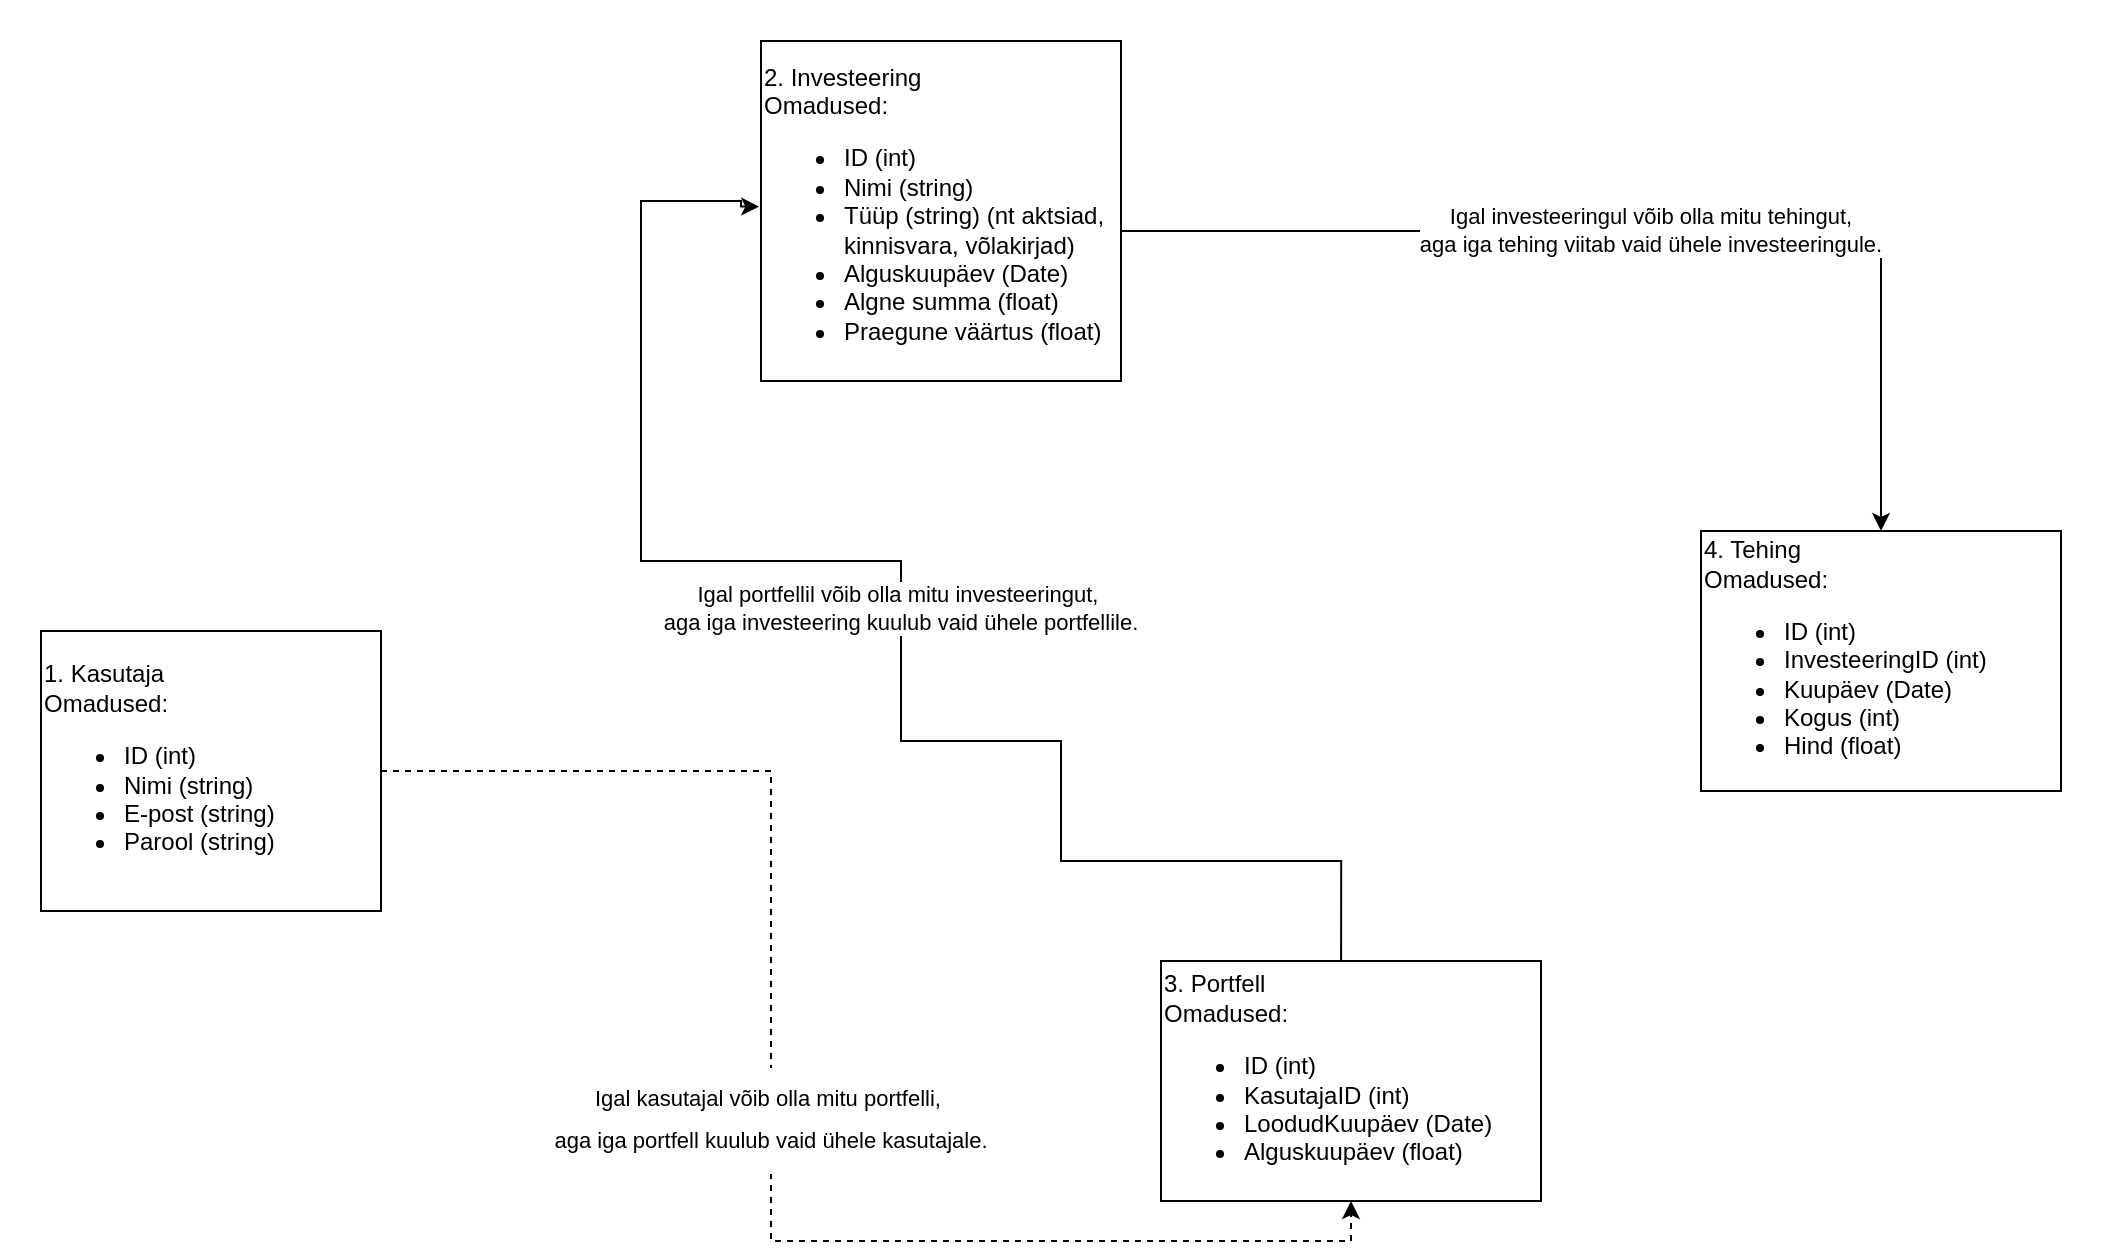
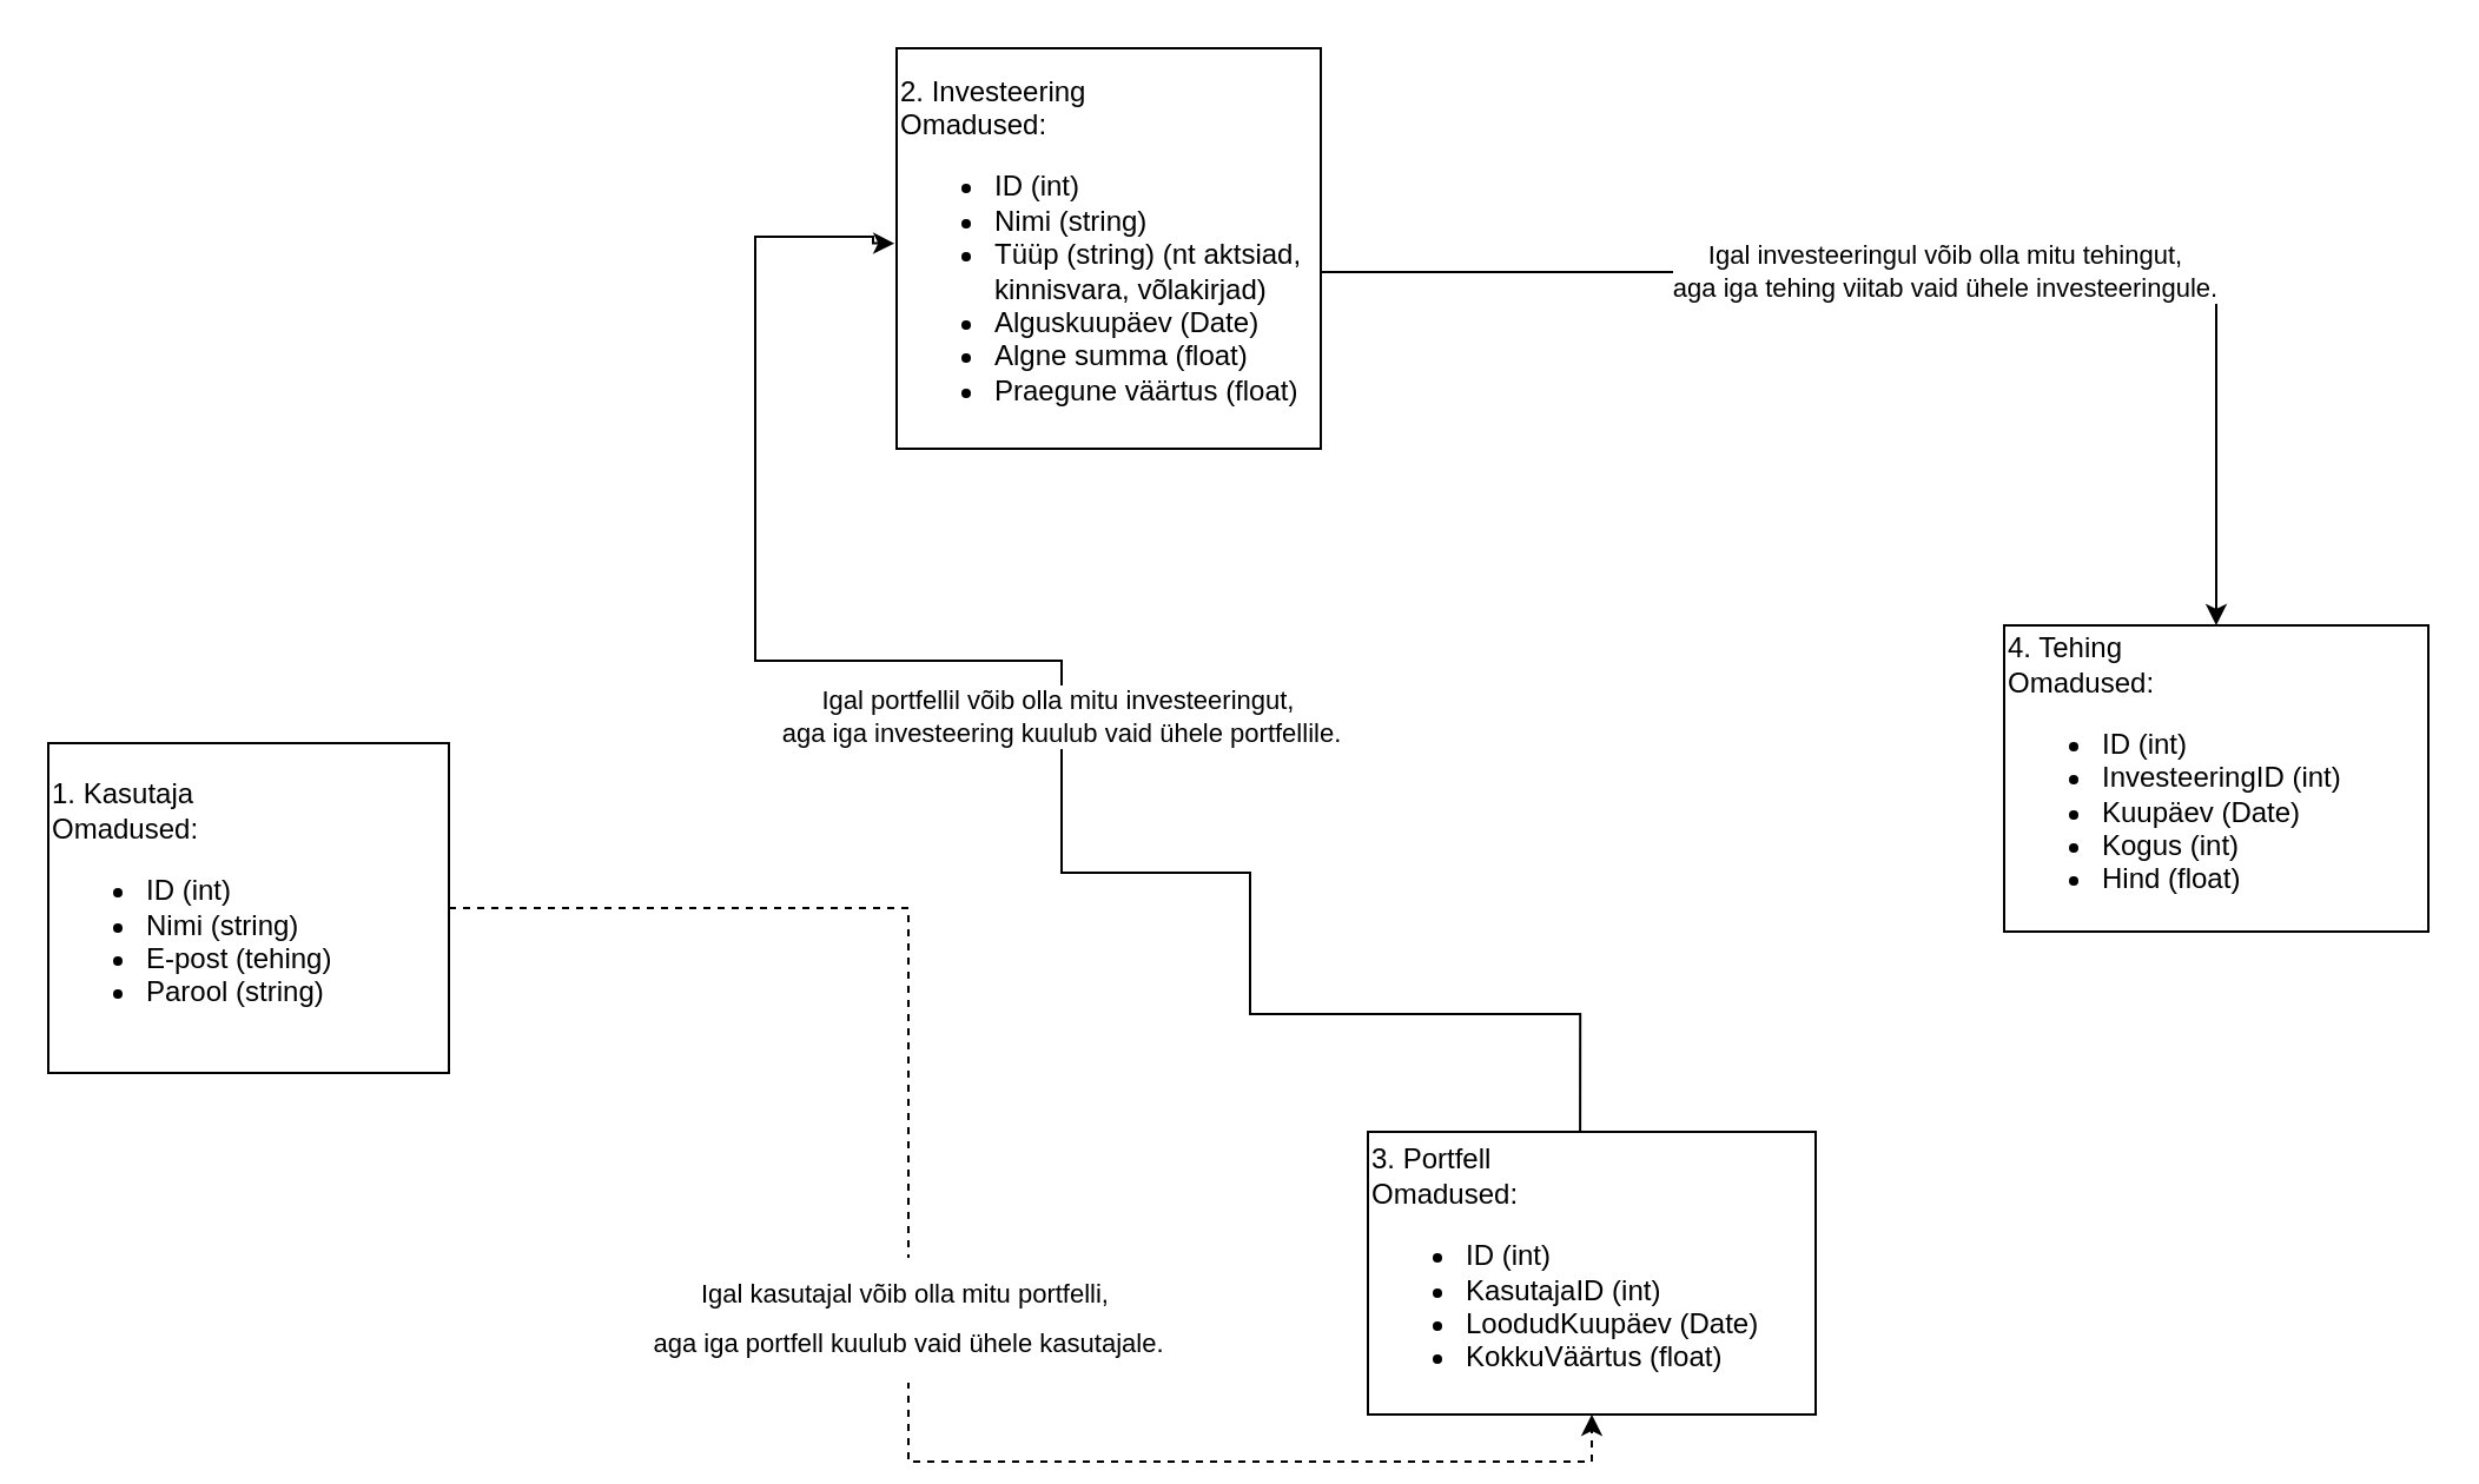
- <mxCell id="7" value="1. Kasutaja&lt;div&gt;Omadused:&lt;/div&gt;&lt;div&gt;&lt;div&gt;&lt;ul&gt;&lt;li&gt;ID (int)&lt;/li&gt;&lt;li&gt;Nimi (string)&lt;/li&gt;&lt;li&gt;E-post (string)&lt;/li&gt;&lt;li&gt;Parool (string)&lt;/li&gt;&lt;/ul&gt;&lt;/div&gt;&lt;/div&gt;" style="text;strokeColor=none;align=left;fillColor=none;html=1;verticalAlign=middle;whiteSpace=wrap;rounded=0;" vertex="1" parent="1"><mxGeometry x="20" y="325" width="170" height="120" as="geometry" /></mxCell>
+ <mxCell id="7" value="1. Kasutaja&lt;div&gt;Omadused:&lt;/div&gt;&lt;div&gt;&lt;div&gt;&lt;ul&gt;&lt;li&gt;ID (int)&lt;/li&gt;&lt;li&gt;Nimi (string)&lt;/li&gt;&lt;li&gt;E-post (tehing)&lt;/li&gt;&lt;li&gt;Parool (string)&lt;/li&gt;&lt;/ul&gt;&lt;/div&gt;&lt;/div&gt;" style="text;strokeColor=none;align=left;fillColor=none;html=1;verticalAlign=middle;whiteSpace=wrap;rounded=0;" vertex="1" parent="1"><mxGeometry x="20" y="325" width="170" height="120" as="geometry" /></mxCell>
- <mxCell id="10" value="3. Portfell&lt;div&gt;Omadused:&lt;/div&gt;&lt;div&gt;&lt;div&gt;&lt;ul&gt;&lt;li&gt;ID (int)&lt;/li&gt;&lt;li&gt;KasutajaID (int)&lt;/li&gt;&lt;li&gt;LoodudKuupäev (Date)&lt;/li&gt;&lt;li&gt;Alguskuupäev (float)&lt;/li&gt;&lt;/ul&gt;&lt;/div&gt;&lt;/div&gt;" style="text;strokeColor=none;align=left;fillColor=none;html=1;verticalAlign=middle;whiteSpace=wrap;rounded=0;" vertex="1" parent="1"><mxGeometry x="580" y="480" width="190" height="120" as="geometry" /></mxCell>
+ <mxCell id="10" value="3. Portfell&lt;div&gt;Omadused:&lt;/div&gt;&lt;div&gt;&lt;div&gt;&lt;ul&gt;&lt;li&gt;ID (int)&lt;/li&gt;&lt;li&gt;KasutajaID (int)&lt;/li&gt;&lt;li&gt;LoodudKuupäev (Date)&lt;/li&gt;&lt;li&gt;KokkuVäärtus (float)&lt;/li&gt;&lt;/ul&gt;&lt;/div&gt;&lt;/div&gt;" style="text;strokeColor=none;align=left;fillColor=none;html=1;verticalAlign=middle;whiteSpace=wrap;rounded=0;" vertex="1" parent="1"><mxGeometry x="580" y="480" width="190" height="120" as="geometry" /></mxCell>
